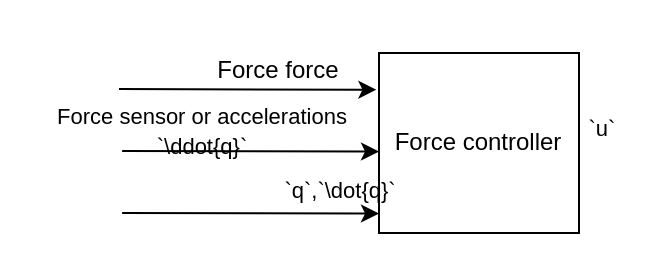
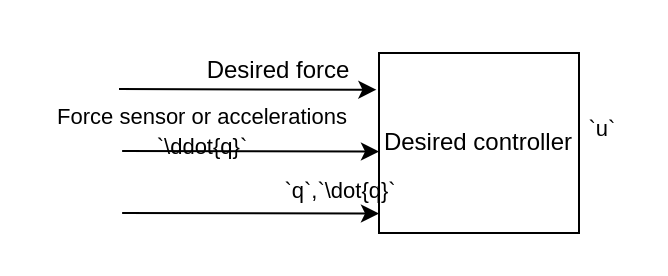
- <mxCell id="5" value="Force force" style="text;html=1;strokeColor=none;fillColor=none;align=center;verticalAlign=middle;whiteSpace=wrap;rounded=0;" parent="3" vertex="1"><mxGeometry x="35" width="90" height="30" as="geometry" /></mxCell>
+ <mxCell id="5" value="Desired force" style="text;html=1;strokeColor=none;fillColor=none;align=center;verticalAlign=middle;whiteSpace=wrap;rounded=0;" parent="3" vertex="1"><mxGeometry x="35" width="90" height="30" as="geometry" /></mxCell>
- <mxCell id="2" value="Force controller" style="rounded=0;whiteSpace=wrap;html=1;" parent="1" vertex="1"><mxGeometry x="189" y="26" width="100" height="90" as="geometry" /></mxCell>
+ <mxCell id="2" value="Desired controller" style="rounded=0;whiteSpace=wrap;html=1;" parent="1" vertex="1"><mxGeometry x="189" y="26" width="100" height="90" as="geometry" /></mxCell>
